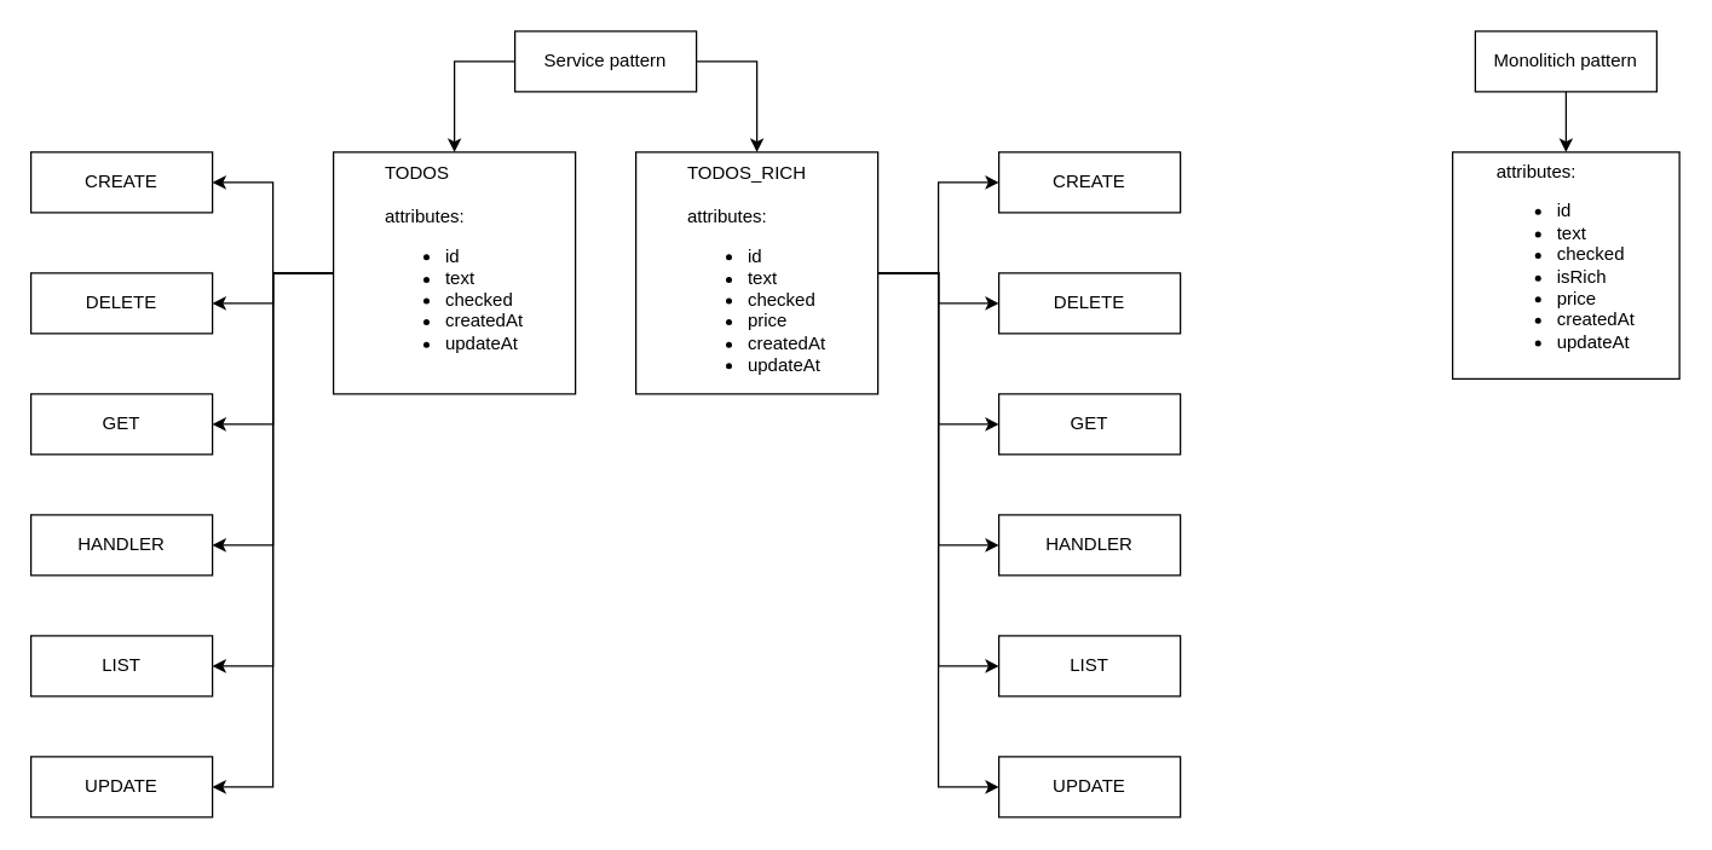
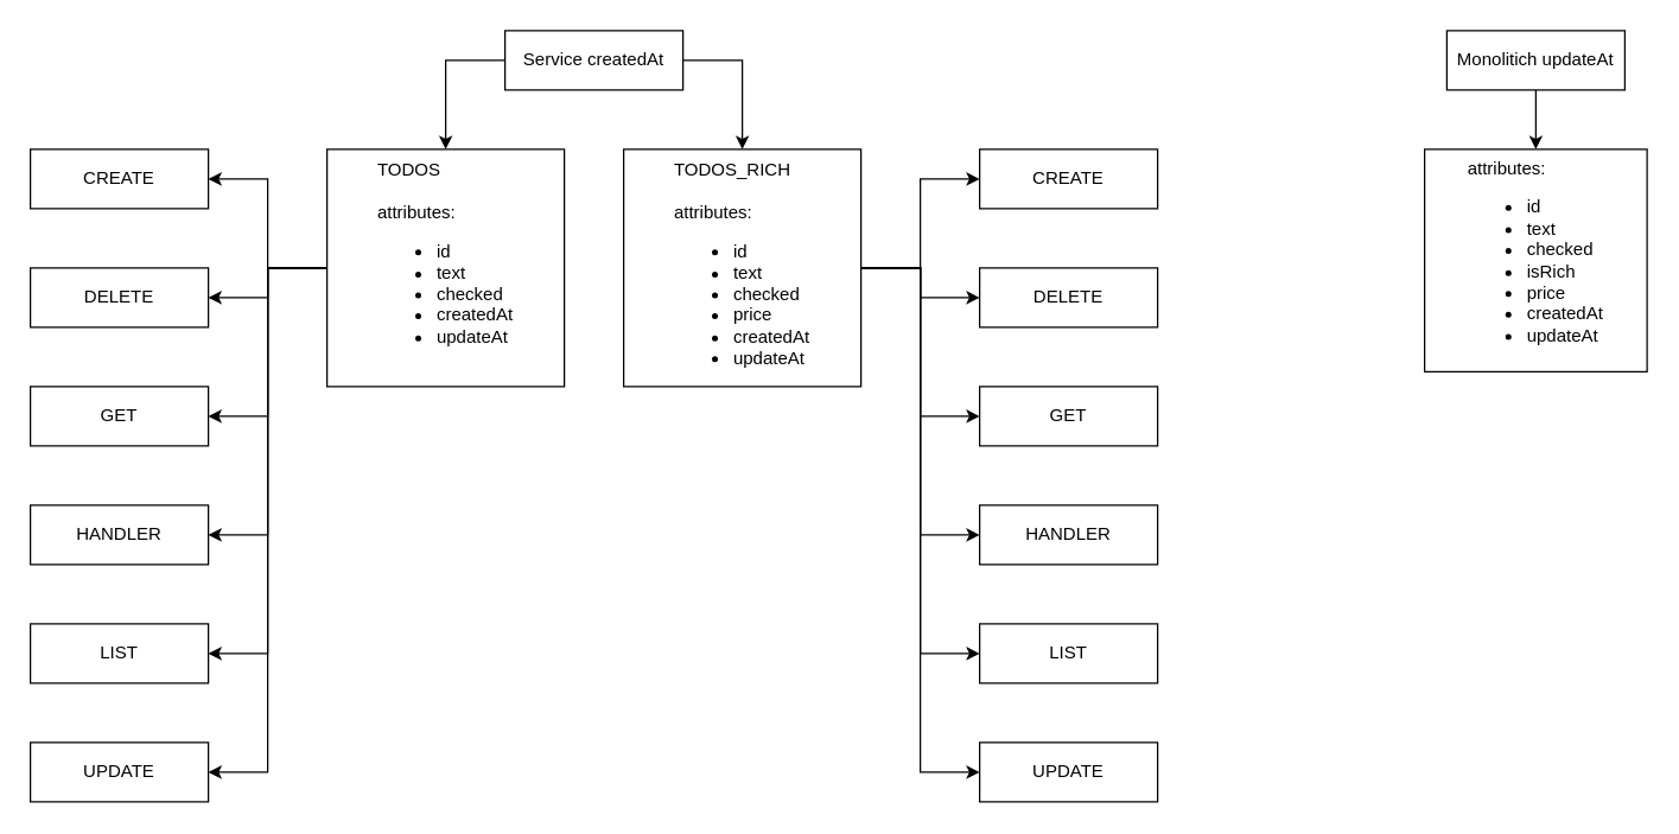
- <mxCell id="4" value="Service pattern" style="rounded=0;whiteSpace=wrap;html=1;" vertex="1" parent="1"><mxGeometry x="340" y="20" width="120" height="40" as="geometry" /></mxCell>
+ <mxCell id="4" value="Service createdAt" style="rounded=0;whiteSpace=wrap;html=1;" vertex="1" parent="1"><mxGeometry x="340" y="20" width="120" height="40" as="geometry" /></mxCell>
- <mxCell id="32" value="Monolitich pattern" style="rounded=0;whiteSpace=wrap;html=1;" vertex="1" parent="1"><mxGeometry x="975" y="20" width="120" height="40" as="geometry" /></mxCell>
+ <mxCell id="32" value="Monolitich updateAt" style="rounded=0;whiteSpace=wrap;html=1;" vertex="1" parent="1"><mxGeometry x="975" y="20" width="120" height="40" as="geometry" /></mxCell>
